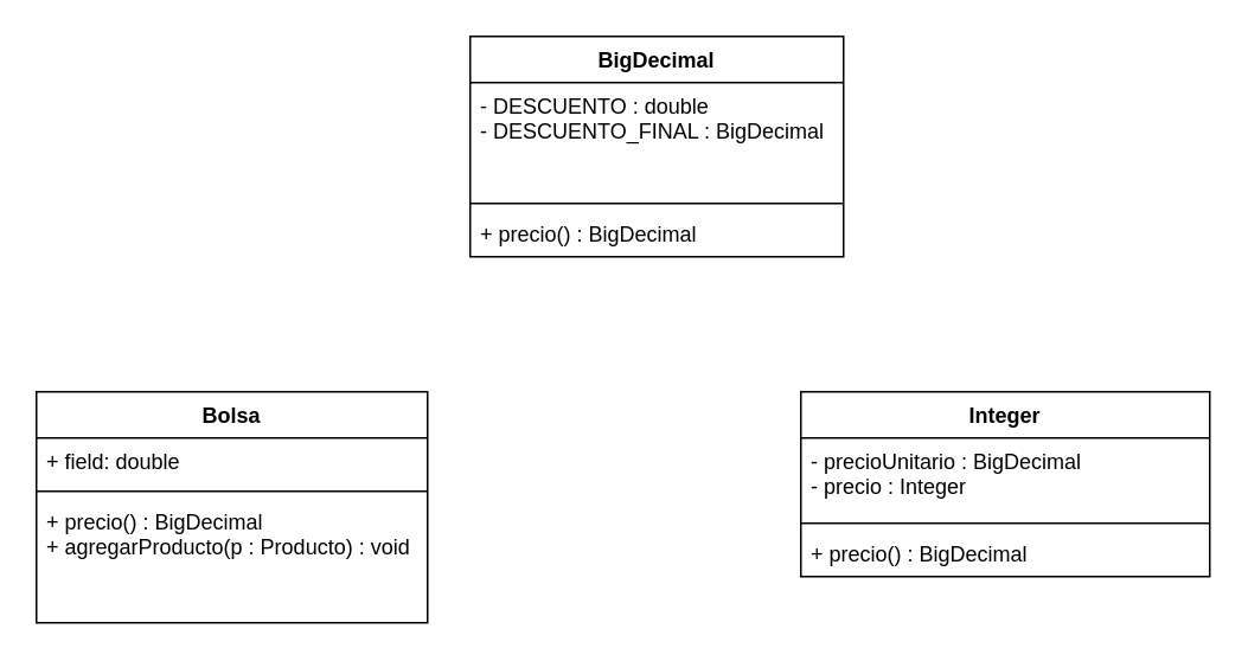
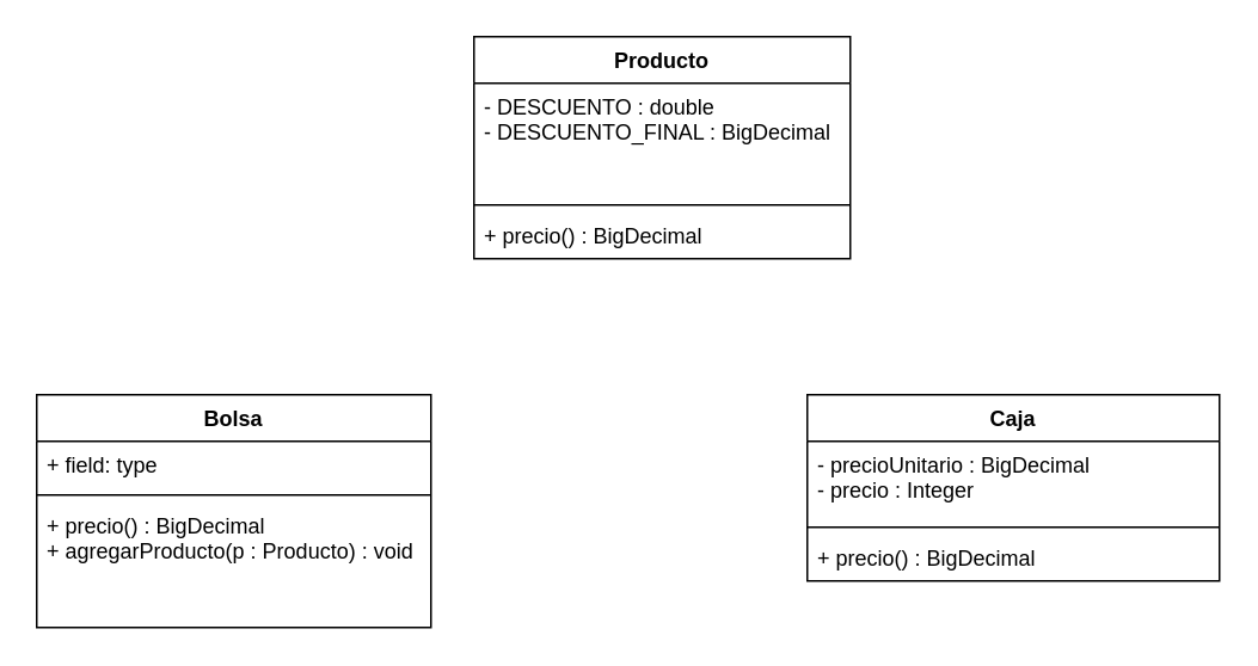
- <mxCell id="10" value="BigDecimal" style="swimlane;fontStyle=1;align=center;verticalAlign=top;childLayout=stackLayout;horizontal=1;startSize=26;horizontalStack=0;resizeParent=1;resizeParentMax=0;resizeLast=0;collapsible=1;marginBottom=0;whiteSpace=wrap;html=1;" vertex="1" parent="1"><mxGeometry x="264" y="20" width="210" height="124" as="geometry" /></mxCell>
+ <mxCell id="10" value="Producto" style="swimlane;fontStyle=1;align=center;verticalAlign=top;childLayout=stackLayout;horizontal=1;startSize=26;horizontalStack=0;resizeParent=1;resizeParentMax=0;resizeLast=0;collapsible=1;marginBottom=0;whiteSpace=wrap;html=1;" vertex="1" parent="1"><mxGeometry x="264" y="20" width="210" height="124" as="geometry" /></mxCell>
- <mxCell id="2" value="Integer" style="swimlane;fontStyle=1;align=center;verticalAlign=top;childLayout=stackLayout;horizontal=1;startSize=26;horizontalStack=0;resizeParent=1;resizeParentMax=0;resizeLast=0;collapsible=1;marginBottom=0;whiteSpace=wrap;html=1;" vertex="1" parent="1"><mxGeometry x="450" y="220" width="230" height="104" as="geometry" /></mxCell>
+ <mxCell id="2" value="Caja" style="swimlane;fontStyle=1;align=center;verticalAlign=top;childLayout=stackLayout;horizontal=1;startSize=26;horizontalStack=0;resizeParent=1;resizeParentMax=0;resizeLast=0;collapsible=1;marginBottom=0;whiteSpace=wrap;html=1;" vertex="1" parent="1"><mxGeometry x="450" y="220" width="230" height="104" as="geometry" /></mxCell>
- <mxCell id="7" value="+ field: double" style="text;strokeColor=none;fillColor=none;align=left;verticalAlign=top;spacingLeft=4;spacingRight=4;overflow=hidden;rotatable=0;points=[[0,0.5],[1,0.5]];portConstraint=eastwest;whiteSpace=wrap;html=1;" vertex="1" parent="6"><mxGeometry y="26" width="220" height="26" as="geometry" /></mxCell>
+ <mxCell id="7" value="+ field: type" style="text;strokeColor=none;fillColor=none;align=left;verticalAlign=top;spacingLeft=4;spacingRight=4;overflow=hidden;rotatable=0;points=[[0,0.5],[1,0.5]];portConstraint=eastwest;whiteSpace=wrap;html=1;" vertex="1" parent="6"><mxGeometry y="26" width="220" height="26" as="geometry" /></mxCell>
